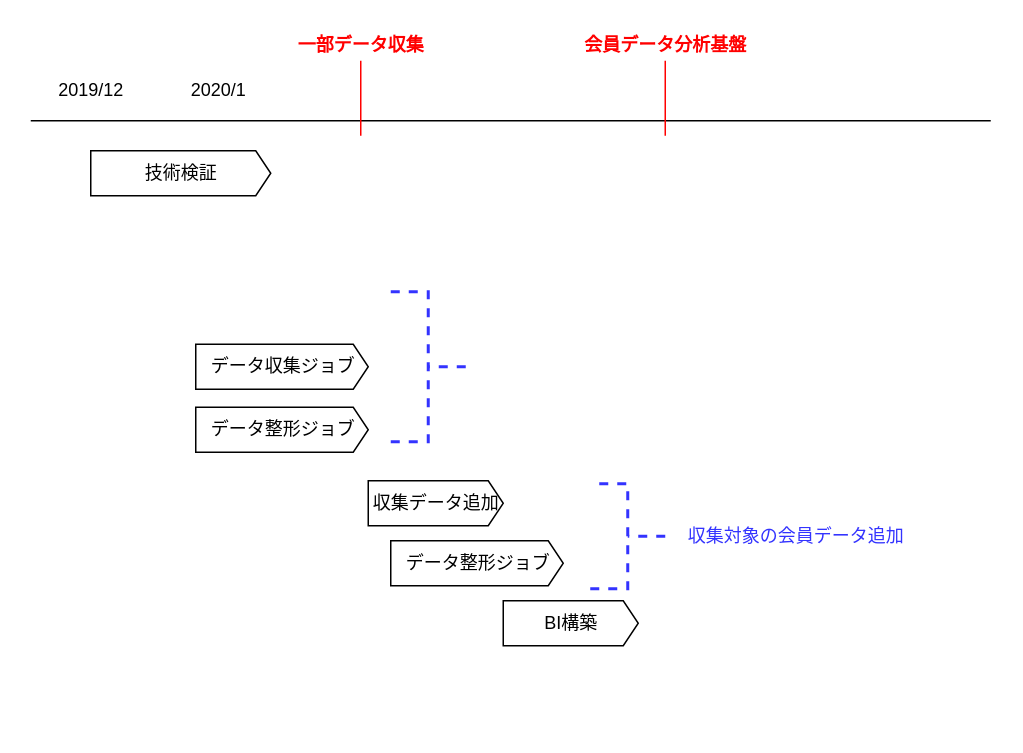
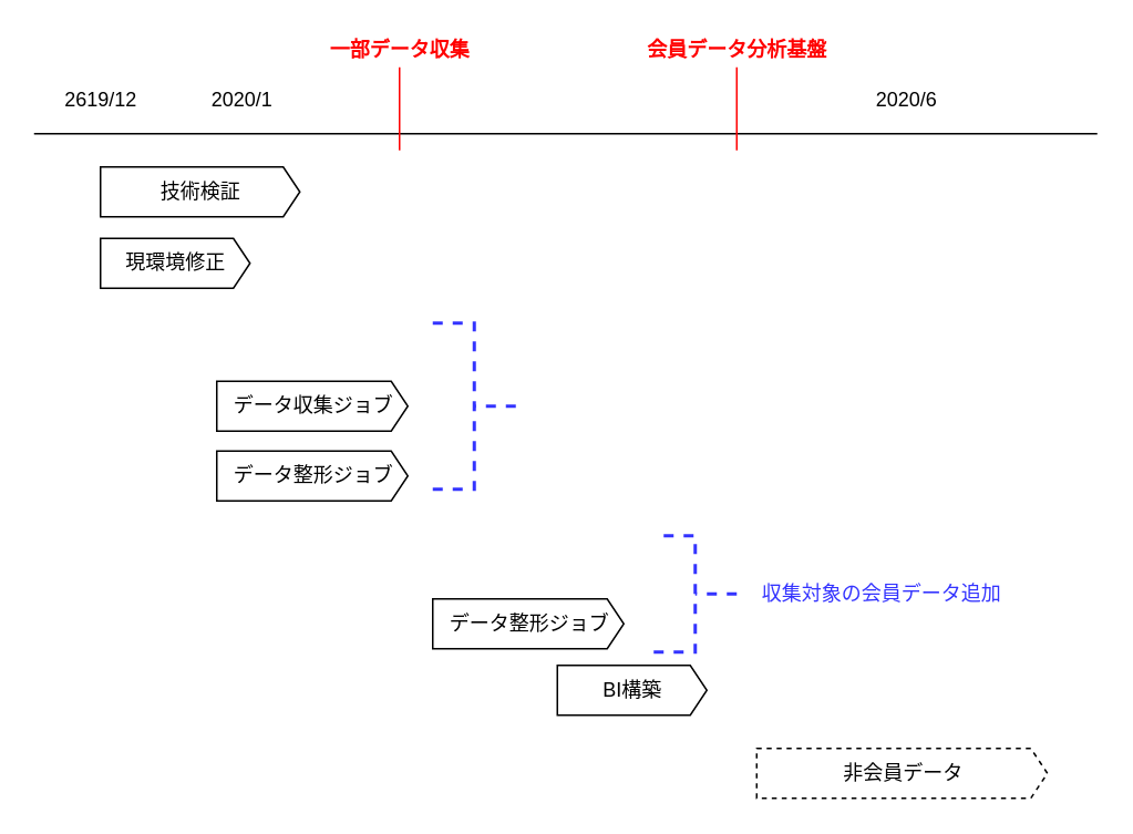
- <mxCell id="3" value="2019/12" style="text;html=1;resizable=0;autosize=1;align=center;verticalAlign=middle;points=[];fillColor=none;strokeColor=none;rounded=0;" vertex="1" parent="1"><mxGeometry x="30" y="50" width="60" height="20" as="geometry" /></mxCell>
+ <mxCell id="3" value="2619/12" style="text;html=1;resizable=0;autosize=1;align=center;verticalAlign=middle;points=[];fillColor=none;strokeColor=none;rounded=0;" vertex="1" parent="1"><mxGeometry x="30" y="50" width="60" height="20" as="geometry" /></mxCell>
+ <mxCell id="5" value="2020/6" style="text;html=1;resizable=0;autosize=1;align=center;verticalAlign=middle;points=[];fillColor=none;strokeColor=none;rounded=0;" vertex="1" parent="1"><mxGeometry x="520" y="50" width="50" height="20" as="geometry" /></mxCell>
+ <mxCell id="9" value="現環境修正" style="html=1;shadow=0;dashed=0;align=center;verticalAlign=middle;shape=mxgraph.arrows2.arrow;dy=0;dx=10;notch=0;" vertex="1" parent="1"><mxGeometry x="60" y="143" width="90" height="30" as="geometry" /></mxCell>
- <mxCell id="11" value="収集データ追加" style="html=1;shadow=0;dashed=0;align=center;verticalAlign=middle;shape=mxgraph.arrows2.arrow;dy=0;dx=10;notch=0;" vertex="1" parent="1"><mxGeometry x="245" y="320" width="90" height="30" as="geometry" /></mxCell>
+ <mxCell id="16" value="非会員データ" style="html=1;shadow=0;dashed=1;align=center;verticalAlign=middle;shape=mxgraph.arrows2.arrow;dy=0;dx=10;notch=0;" vertex="1" parent="1"><mxGeometry x="455" y="450" width="175" height="30" as="geometry" /></mxCell>
